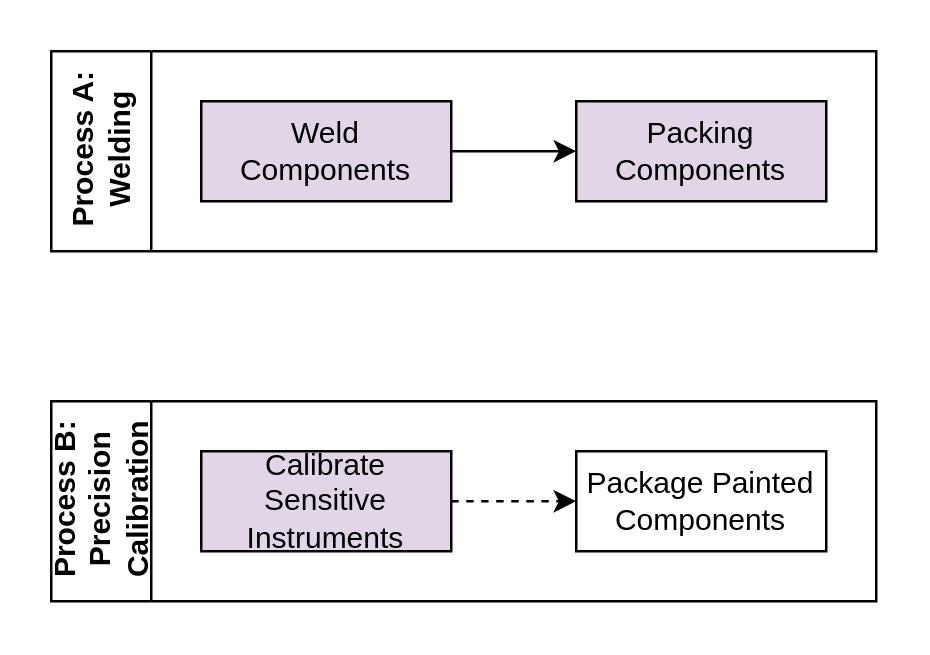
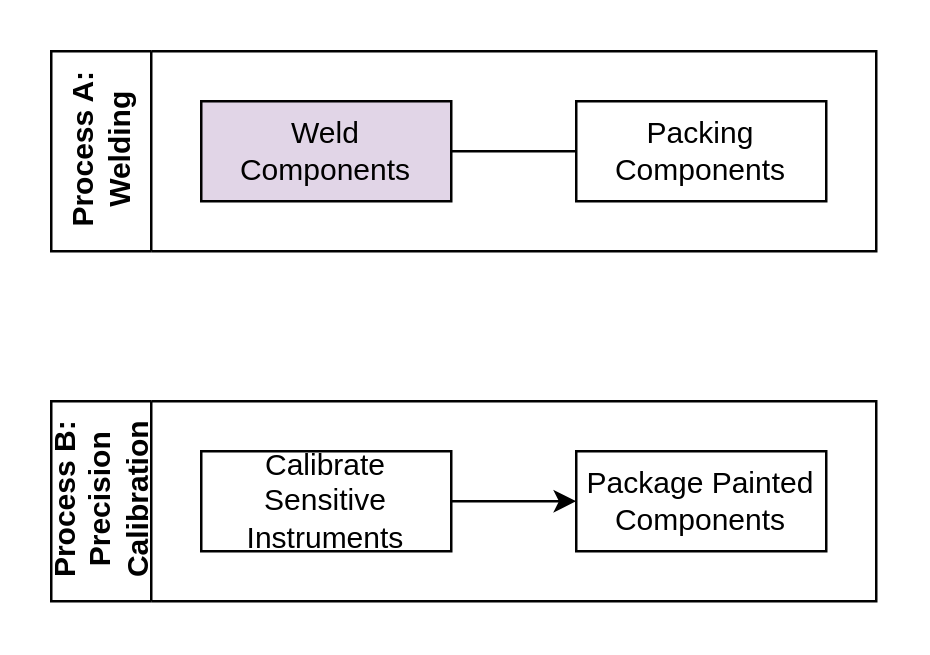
- <mxCell id="9" value="" style="html=1;rounded=1;curved=0;sourcePerimeterSpacing=0;targetPerimeterSpacing=0;startSize=6;endSize=6;noEdgeStyle=1;orthogonal=1;" parent="6" source="7" target="8" edge="1"><mxGeometry relative="1" as="geometry"><Array as="points"><mxPoint x="172" y="40" /><mxPoint x="198" y="40" /></Array></mxGeometry></mxCell>
+ <mxCell id="9" value="" style="html=1;rounded=1;curved=0;sourcePerimeterSpacing=0;targetPerimeterSpacing=0;startSize=6;endSize=6;noEdgeStyle=1;orthogonal=1;endArrow=none;" parent="6" source="7" target="8" edge="1"><mxGeometry relative="1" as="geometry"><Array as="points"><mxPoint x="172" y="40" /><mxPoint x="198" y="40" /></Array></mxGeometry></mxCell>
- <mxCell id="8" value="Packing Components" style="whiteSpace=wrap;html=1;fillColor=#e1d5e7;" parent="6" vertex="1"><mxGeometry x="210" y="20" width="100" height="40" as="geometry" /></mxCell>
+ <mxCell id="8" value="Packing Components" style="whiteSpace=wrap;html=1;" parent="6" vertex="1"><mxGeometry x="210" y="20" width="100" height="40" as="geometry" /></mxCell>
- <mxCell id="3" value="Calibrate Sensitive Instruments" style="whiteSpace=wrap;html=1;fillColor=#e1d5e7;" parent="2" vertex="1"><mxGeometry x="60" y="20" width="100" height="40" as="geometry" /></mxCell>
+ <mxCell id="3" value="Calibrate Sensitive Instruments" style="whiteSpace=wrap;html=1;" parent="2" vertex="1"><mxGeometry x="60" y="20" width="100" height="40" as="geometry" /></mxCell>
- <mxCell id="5" value="" style="html=1;rounded=1;curved=0;sourcePerimeterSpacing=0;targetPerimeterSpacing=0;startSize=6;endSize=6;noEdgeStyle=1;orthogonal=1;dashed=1;" parent="2" source="3" target="4" edge="1"><mxGeometry relative="1" as="geometry"><Array as="points"><mxPoint x="172" y="40" /><mxPoint x="198" y="40" /></Array></mxGeometry></mxCell>
+ <mxCell id="5" value="" style="html=1;rounded=1;curved=0;sourcePerimeterSpacing=0;targetPerimeterSpacing=0;startSize=6;endSize=6;noEdgeStyle=1;orthogonal=1;" parent="2" source="3" target="4" edge="1"><mxGeometry relative="1" as="geometry"><Array as="points"><mxPoint x="172" y="40" /><mxPoint x="198" y="40" /></Array></mxGeometry></mxCell>
